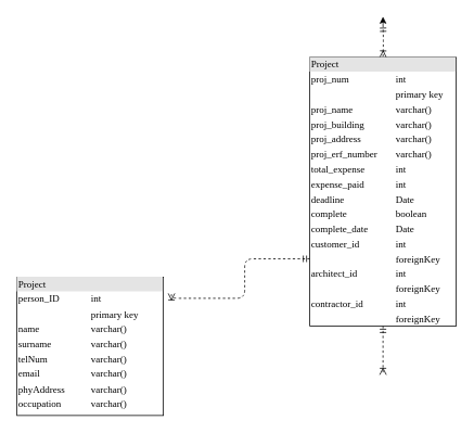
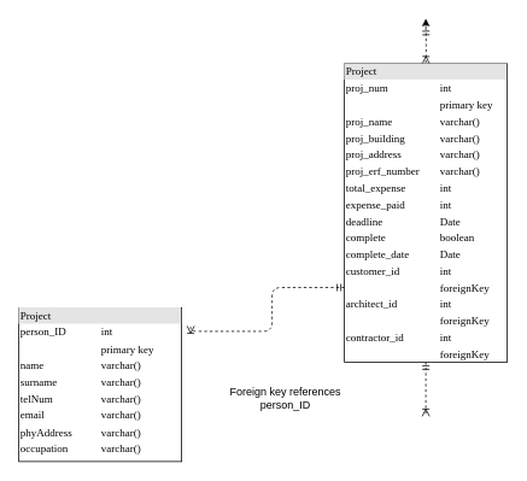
+ <mxCell id="8" value="Foreign key references person_ID" style="text;html=1;strokeColor=none;fillColor=none;align=center;verticalAlign=middle;whiteSpace=wrap;rounded=0;" vertex="1" parent="1"><mxGeometry x="250" y="410" width="130" height="60" as="geometry" /></mxCell>
